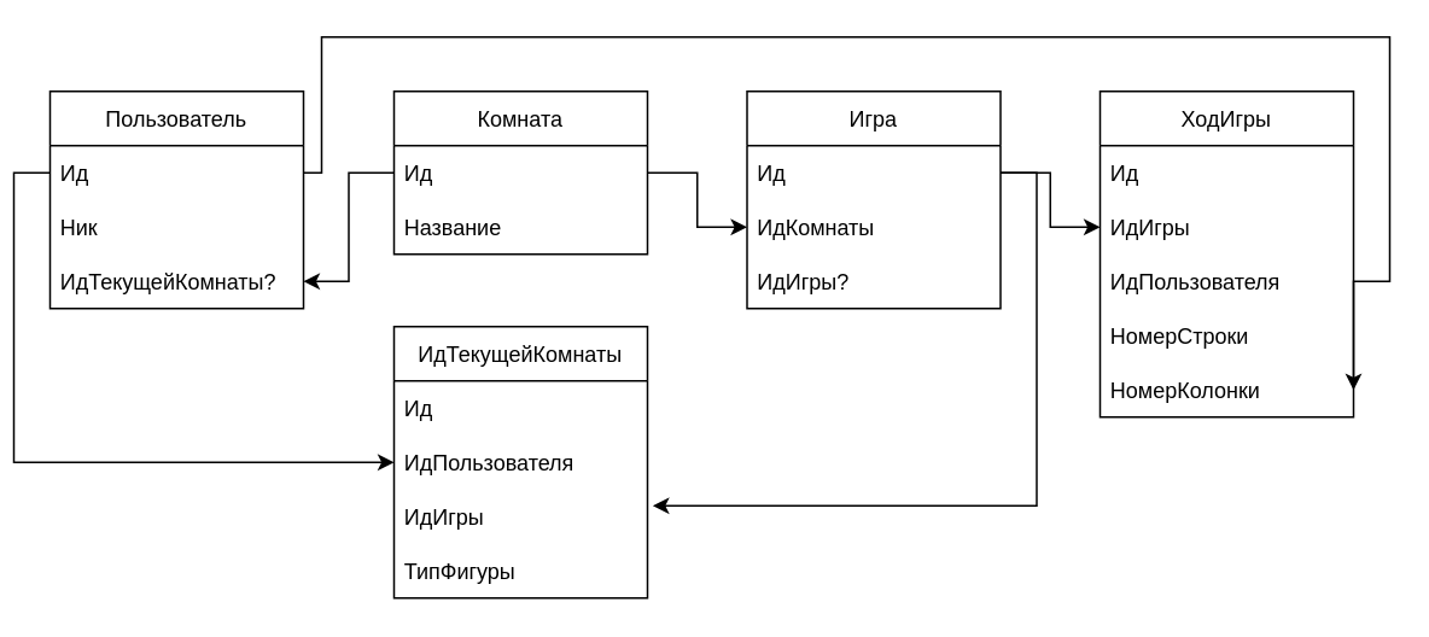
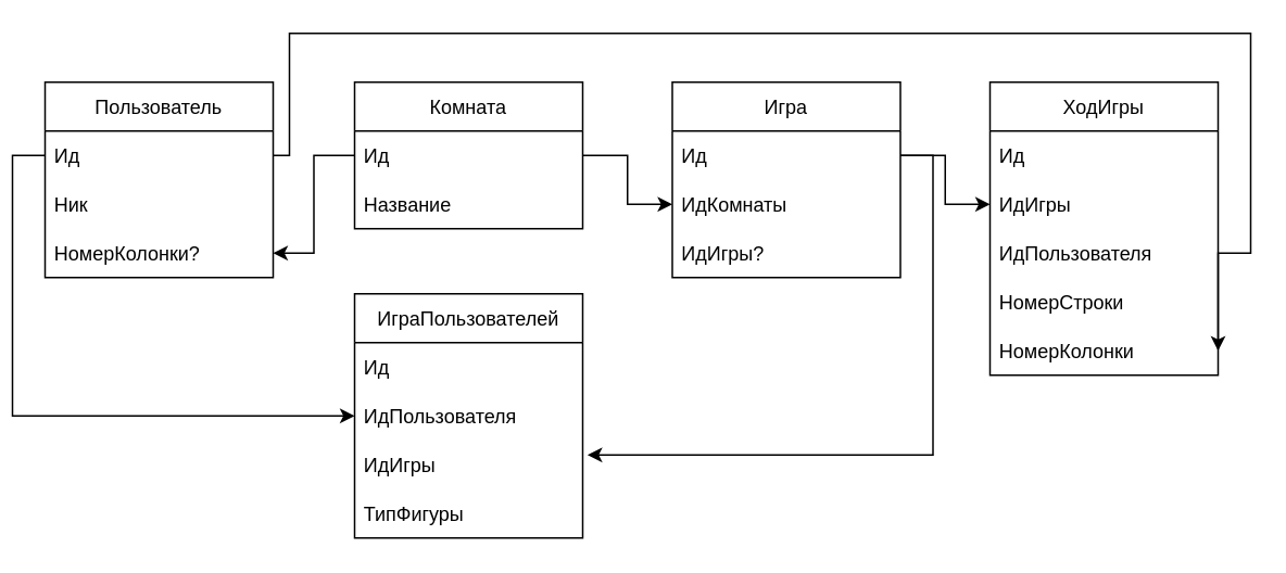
- <mxCell id="5" value="ИдТекущейКомнаты?" style="text;strokeColor=none;fillColor=none;align=left;verticalAlign=middle;spacingLeft=4;spacingRight=4;overflow=hidden;points=[[0,0.5],[1,0.5]];portConstraint=eastwest;rotatable=0;" vertex="1" parent="2"><mxGeometry y="90" width="140" height="30" as="geometry" /></mxCell>
+ <mxCell id="5" value="НомерКолонки?" style="text;strokeColor=none;fillColor=none;align=left;verticalAlign=middle;spacingLeft=4;spacingRight=4;overflow=hidden;points=[[0,0.5],[1,0.5]];portConstraint=eastwest;rotatable=0;" vertex="1" parent="2"><mxGeometry y="90" width="140" height="30" as="geometry" /></mxCell>
- <mxCell id="15" value="ИдТекущейКомнаты" style="swimlane;fontStyle=0;childLayout=stackLayout;horizontal=1;startSize=30;horizontalStack=0;resizeParent=1;resizeParentMax=0;resizeLast=0;collapsible=1;marginBottom=0;" vertex="1" parent="1"><mxGeometry x="210" y="180" width="140" height="150" as="geometry" /></mxCell>
+ <mxCell id="15" value="ИграПользователей" style="swimlane;fontStyle=0;childLayout=stackLayout;horizontal=1;startSize=30;horizontalStack=0;resizeParent=1;resizeParentMax=0;resizeLast=0;collapsible=1;marginBottom=0;" vertex="1" parent="1"><mxGeometry x="210" y="180" width="140" height="150" as="geometry" /></mxCell>
